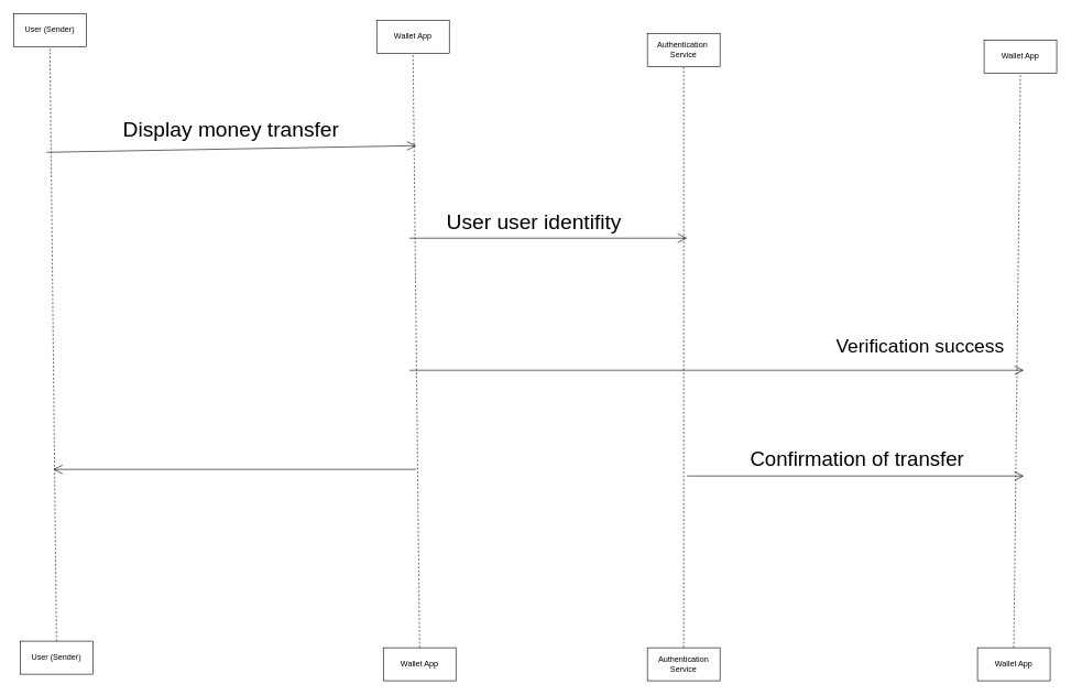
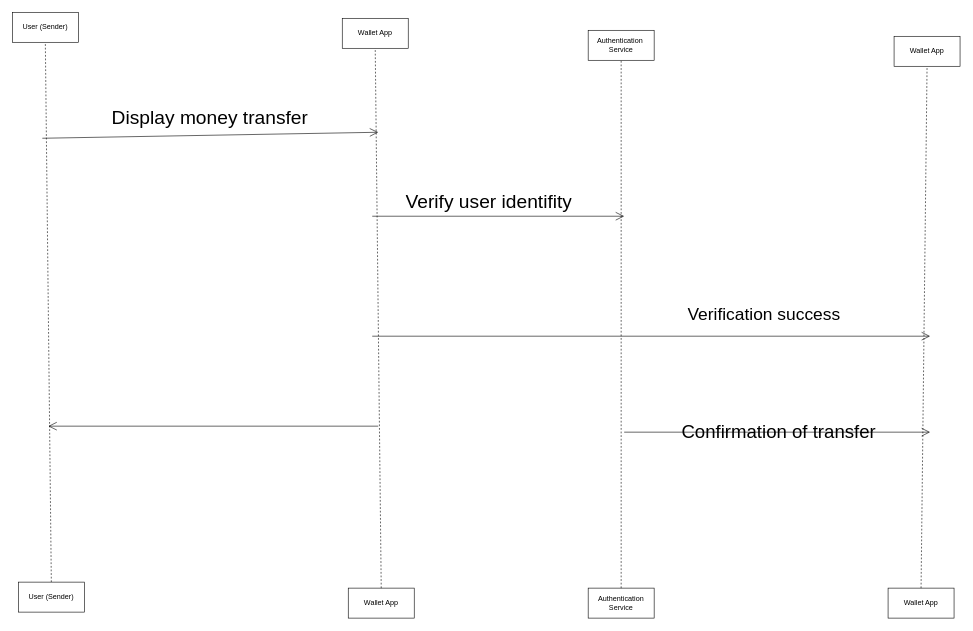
- <mxCell id="18" value="&lt;font style=&quot;font-size: 32px;&quot;&gt;User user identifity&lt;/font&gt;" style="text;strokeColor=none;fillColor=none;align=left;verticalAlign=top;spacingLeft=4;spacingRight=4;overflow=hidden;rotatable=0;points=[[0,0.5],[1,0.5]];portConstraint=eastwest;whiteSpace=wrap;html=1;" vertex="1" parent="1"><mxGeometry x="670" y="310" width="360" height="66" as="geometry" /></mxCell>
+ <mxCell id="18" value="&lt;font style=&quot;font-size: 32px;&quot;&gt;Verify user identifity&lt;/font&gt;" style="text;strokeColor=none;fillColor=none;align=left;verticalAlign=top;spacingLeft=4;spacingRight=4;overflow=hidden;rotatable=0;points=[[0,0.5],[1,0.5]];portConstraint=eastwest;whiteSpace=wrap;html=1;" vertex="1" parent="1"><mxGeometry x="670" y="310" width="360" height="66" as="geometry" /></mxCell>
- <mxCell id="20" value="&lt;font style=&quot;font-size: 29px;&quot;&gt;Verification success&lt;/font&gt;" style="text;strokeColor=none;fillColor=none;align=left;verticalAlign=top;spacingLeft=4;spacingRight=4;overflow=hidden;rotatable=0;points=[[0,0.5],[1,0.5]];portConstraint=eastwest;whiteSpace=wrap;html=1;" vertex="1" parent="1"><mxGeometry x="1260" y="500" width="340" height="66" as="geometry" /></mxCell>
+ <mxCell id="20" value="&lt;font style=&quot;font-size: 29px;&quot;&gt;Verification success&lt;/font&gt;" style="text;strokeColor=none;fillColor=none;align=left;verticalAlign=top;spacingLeft=4;spacingRight=4;overflow=hidden;rotatable=0;points=[[0,0.5],[1,0.5]];portConstraint=eastwest;whiteSpace=wrap;html=1;" vertex="1" parent="1"><mxGeometry x="1140" y="500" width="340" height="66" as="geometry" /></mxCell>
- <mxCell id="22" value="&lt;font style=&quot;font-size: 31px;&quot;&gt;Confirmation of transfer&lt;/font&gt;" style="text;strokeColor=none;fillColor=none;align=left;verticalAlign=top;spacingLeft=4;spacingRight=4;overflow=hidden;rotatable=0;points=[[0,0.5],[1,0.5]];portConstraint=eastwest;whiteSpace=wrap;html=1;" vertex="1" parent="1"><mxGeometry x="1130" y="670" width="400" height="66" as="geometry" /></mxCell>
+ <mxCell id="22" value="&lt;font style=&quot;font-size: 31px;&quot;&gt;Confirmation of transfer&lt;/font&gt;" style="text;strokeColor=none;fillColor=none;align=left;verticalAlign=top;spacingLeft=4;spacingRight=4;overflow=hidden;rotatable=0;points=[[0,0.5],[1,0.5]];portConstraint=eastwest;whiteSpace=wrap;html=1;" vertex="1" parent="1"><mxGeometry x="1130" y="695" width="400" height="66" as="geometry" /></mxCell>
